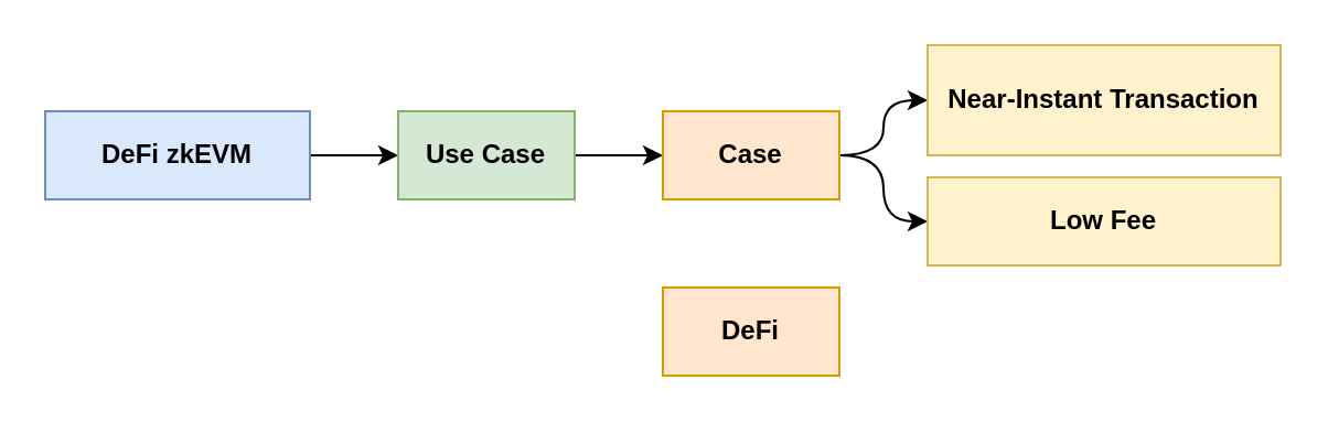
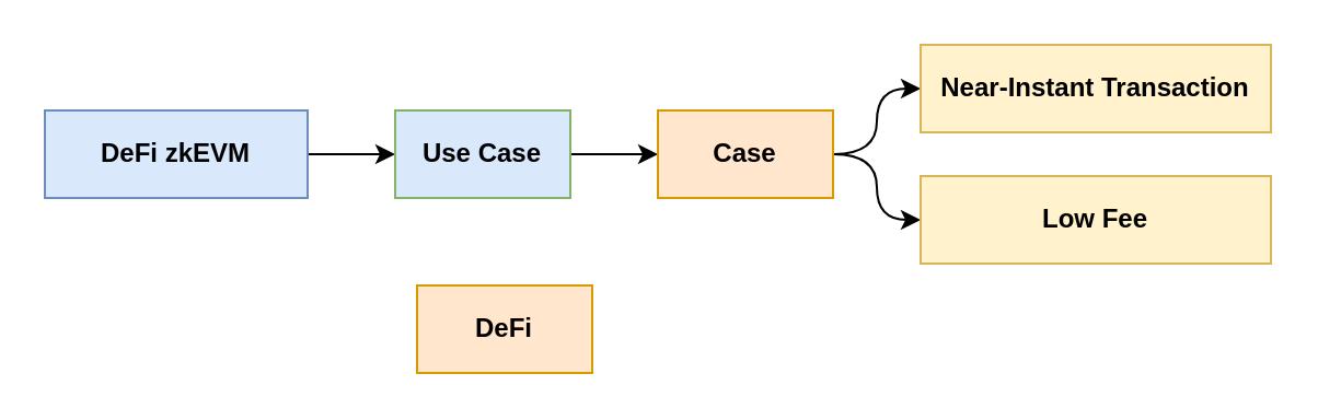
- <mxCell id="9" value="&lt;b&gt;Near-Instant Transaction&lt;/b&gt;" style="rounded=0;whiteSpace=wrap;html=1;fillColor=#fff2cc;strokeColor=#d6b656;" vertex="1" parent="1"><mxGeometry x="420" y="20" width="160" height="50" as="geometry" /></mxCell>
+ <mxCell id="9" value="&lt;b&gt;Near-Instant Transaction&lt;/b&gt;" style="rounded=0;whiteSpace=wrap;html=1;fillColor=#fff2cc;strokeColor=#d6b656;" vertex="1" parent="1"><mxGeometry x="420" y="20" width="160" height="40" as="geometry" /></mxCell>
- <mxCell id="5" value="&lt;b&gt;Use Case&lt;/b&gt;" style="rounded=0;whiteSpace=wrap;html=1;fillColor=#d5e8d4;strokeColor=#82b366;" vertex="1" parent="1"><mxGeometry x="180" y="50" width="80" height="40" as="geometry" /></mxCell>
+ <mxCell id="5" value="&lt;b&gt;Use Case&lt;/b&gt;" style="rounded=0;whiteSpace=wrap;html=1;fillColor=#dae8fc;strokeColor=#82b366;" vertex="1" parent="1"><mxGeometry x="180" y="50" width="80" height="40" as="geometry" /></mxCell>
- <mxCell id="11" value="&lt;b&gt;DeFi&lt;/b&gt;" style="rounded=0;whiteSpace=wrap;html=1;fillColor=#ffe6cc;strokeColor=#d79b00;" vertex="1" parent="1"><mxGeometry x="300" y="130" width="80" height="40" as="geometry" /></mxCell>
+ <mxCell id="11" value="&lt;b&gt;DeFi&lt;/b&gt;" style="rounded=0;whiteSpace=wrap;html=1;fillColor=#ffe6cc;strokeColor=#d79b00;" vertex="1" parent="1"><mxGeometry x="190" y="130" width="80" height="40" as="geometry" /></mxCell>
